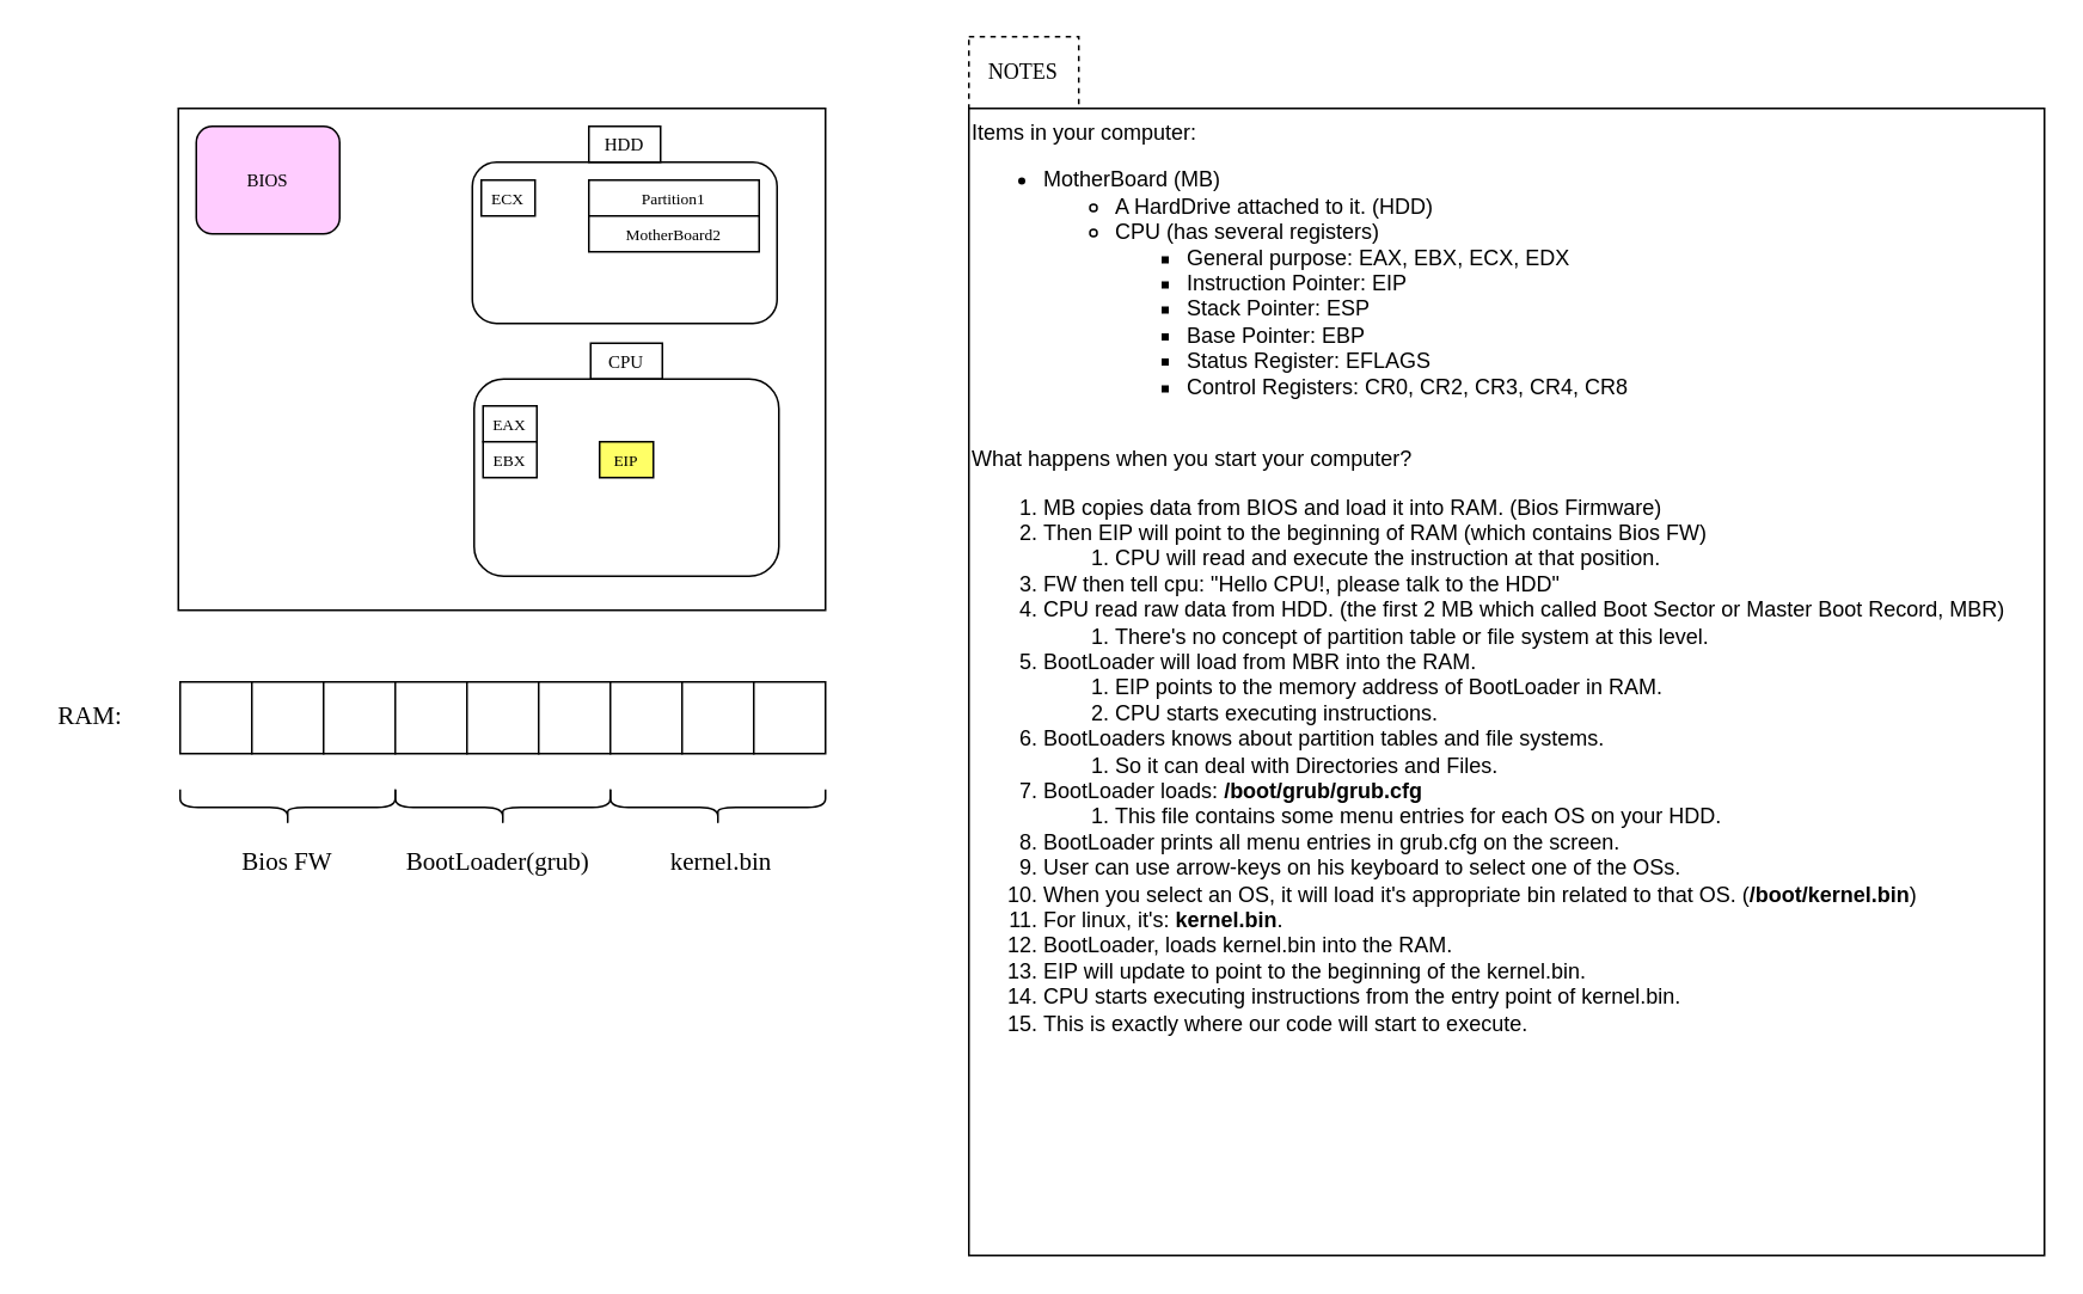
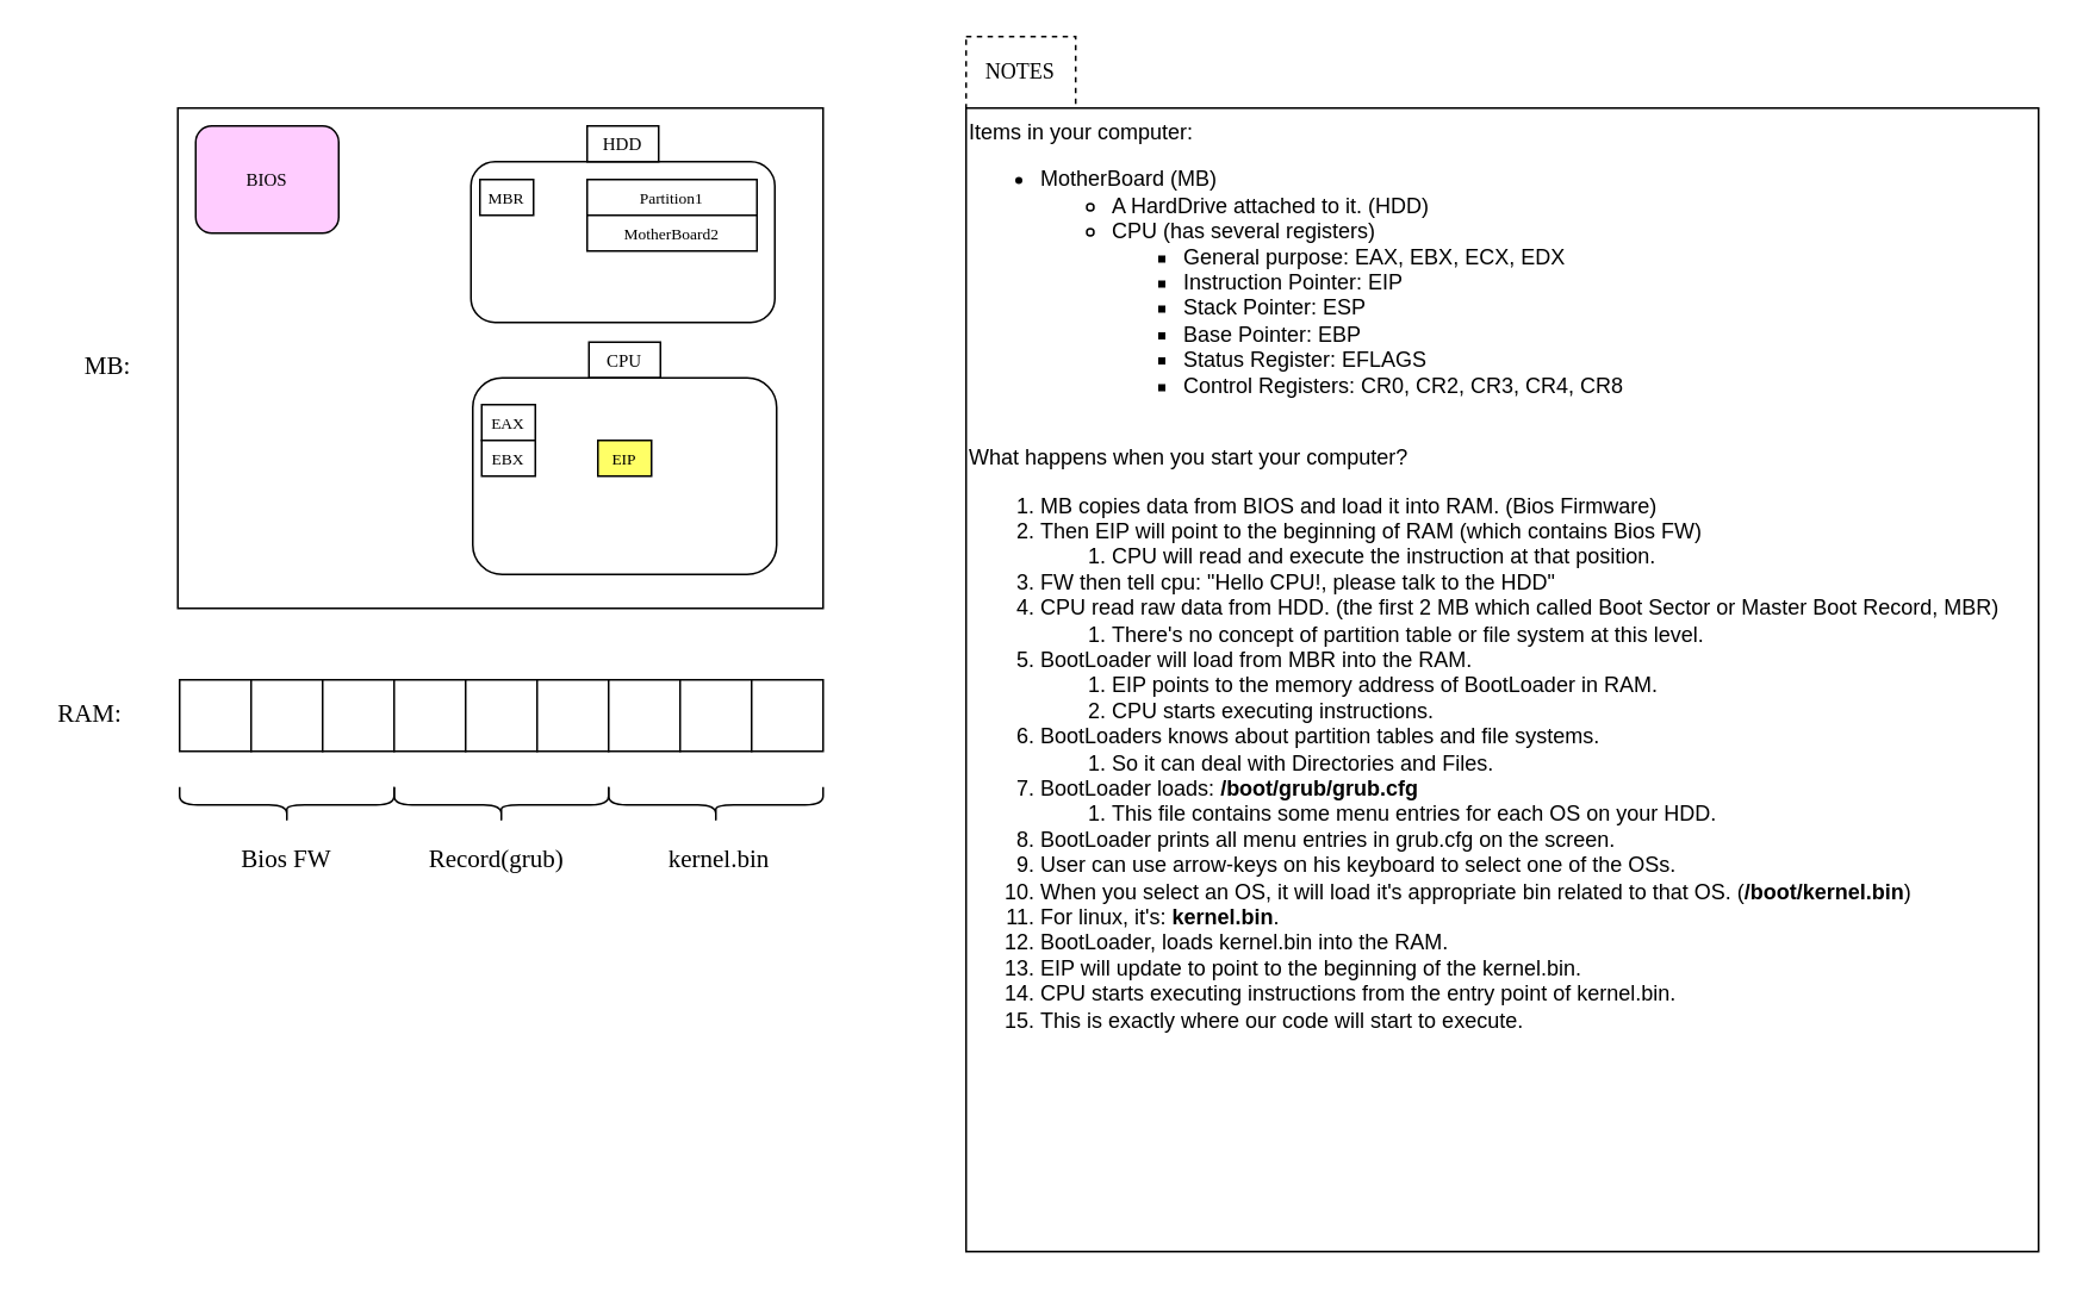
- <mxCell id="27" value="&lt;p style=&quot;white-space-collapse: preserve;&quot; dir=&quot;auto&quot;&gt;&lt;font face=&quot;ubuntu&quot; style=&quot;font-size: 9px;&quot;&gt;ECX&lt;/font&gt;&lt;/p&gt;" style="rounded=0;whiteSpace=wrap;html=1;" vertex="1" parent="24"><mxGeometry x="5" y="30" width="30" height="20" as="geometry" /></mxCell>
+ <mxCell id="27" value="&lt;p style=&quot;white-space-collapse: preserve;&quot; dir=&quot;auto&quot;&gt;&lt;font face=&quot;ubuntu&quot; style=&quot;font-size: 9px;&quot;&gt;MBR&lt;/font&gt;&lt;/p&gt;" style="rounded=0;whiteSpace=wrap;html=1;" vertex="1" parent="24"><mxGeometry x="5" y="30" width="30" height="20" as="geometry" /></mxCell>
+ <mxCell id="17" value="&lt;font face=&quot;ubuntu&quot; style=&quot;font-size: 14px;&quot;&gt;MB:&lt;/font&gt;" style="text;html=1;align=center;verticalAlign=middle;whiteSpace=wrap;rounded=0;" vertex="1" parent="1"><mxGeometry x="30" y="190" width="60" height="30" as="geometry" /></mxCell>
- <mxCell id="30" value="&lt;font face=&quot;ubuntu&quot; style=&quot;font-size: 14px;&quot;&gt;BootLoader(grub)&lt;/font&gt;" style="text;html=1;align=center;verticalAlign=middle;whiteSpace=wrap;rounded=0;" vertex="1" parent="1"><mxGeometry x="206.5" y="466" width="140.5" height="30" as="geometry" /></mxCell>
+ <mxCell id="30" value="&lt;font face=&quot;ubuntu&quot; style=&quot;font-size: 14px;&quot;&gt;Record(grub)&lt;/font&gt;" style="text;html=1;align=center;verticalAlign=middle;whiteSpace=wrap;rounded=0;" vertex="1" parent="1"><mxGeometry x="206.5" y="466" width="140.5" height="30" as="geometry" /></mxCell>
